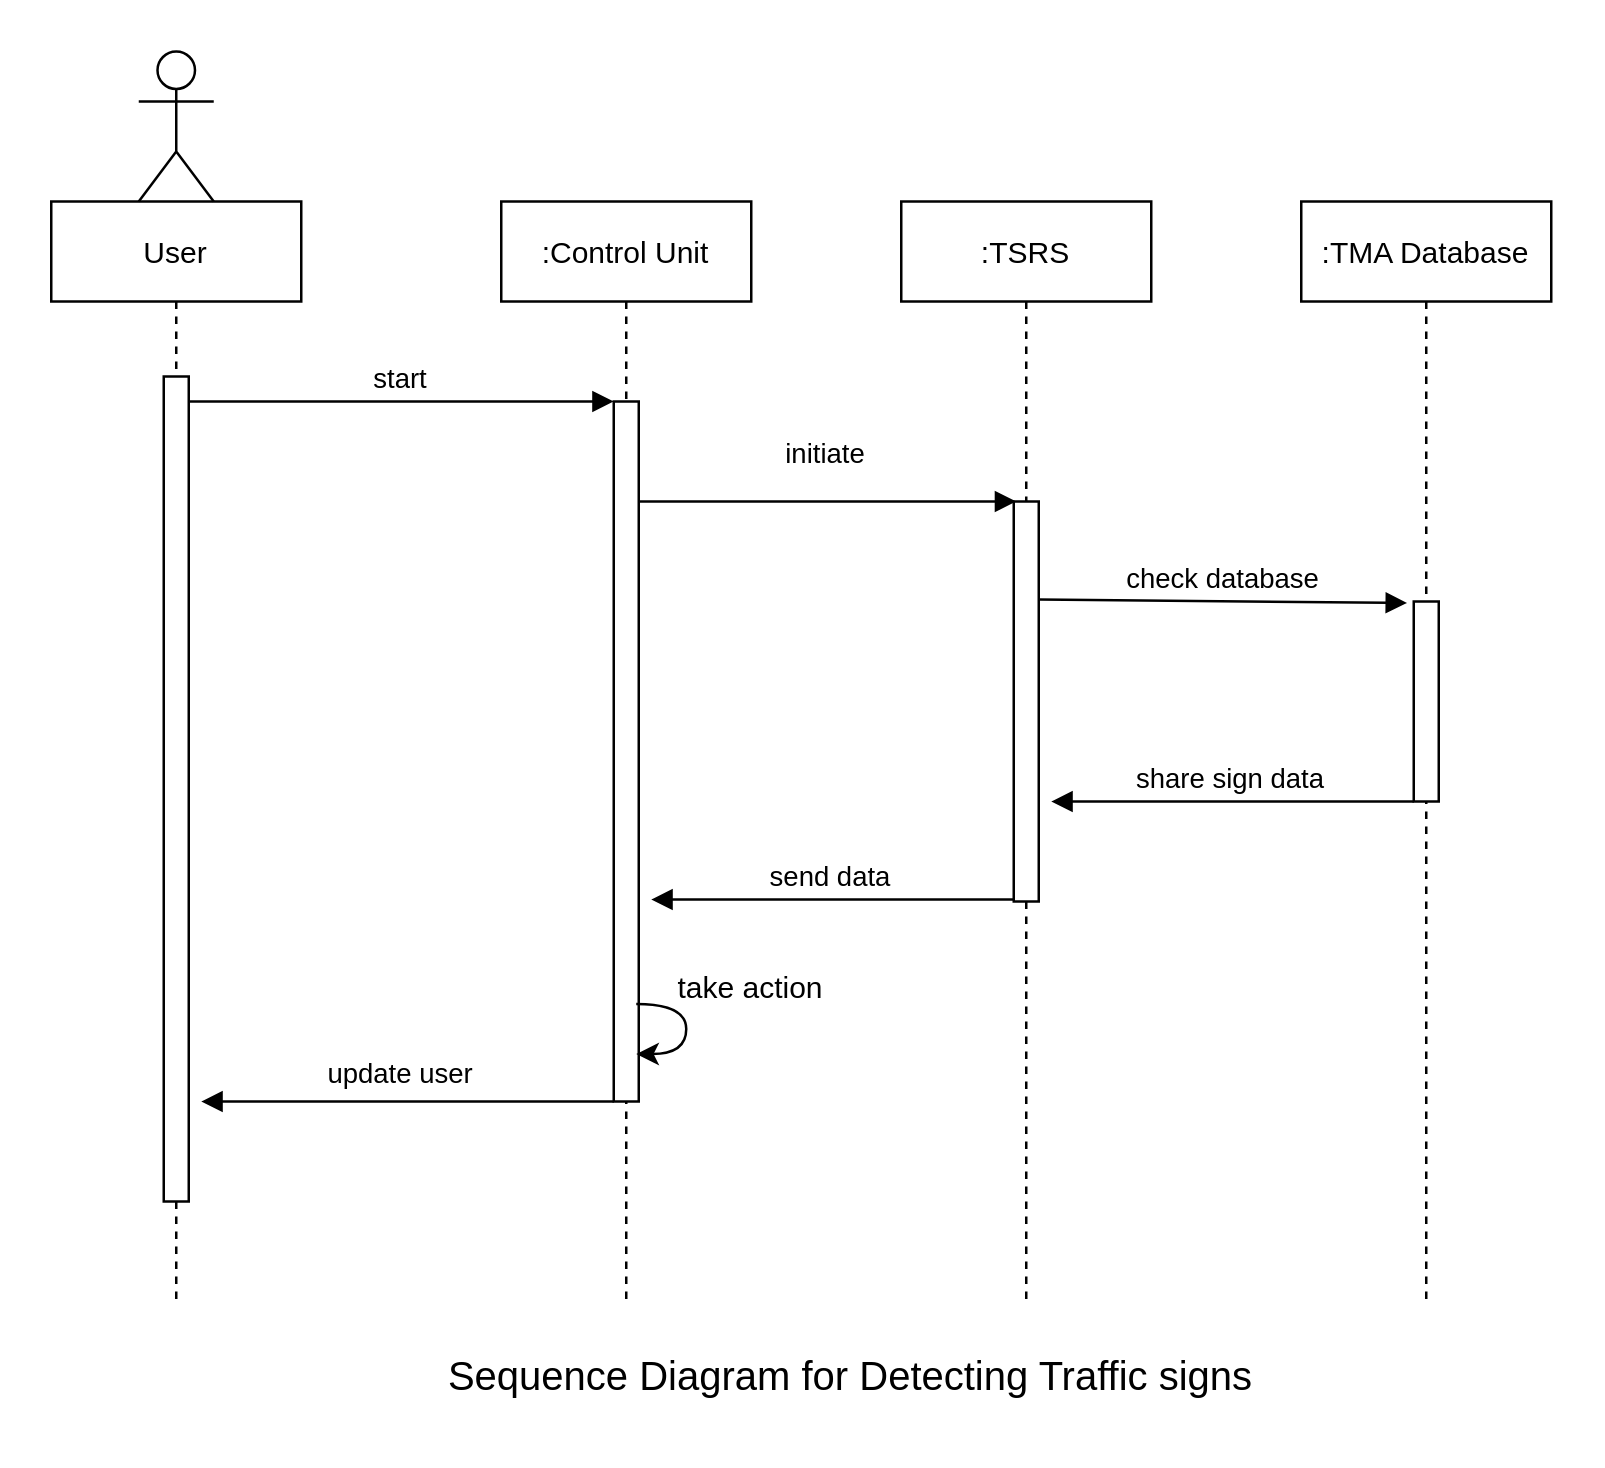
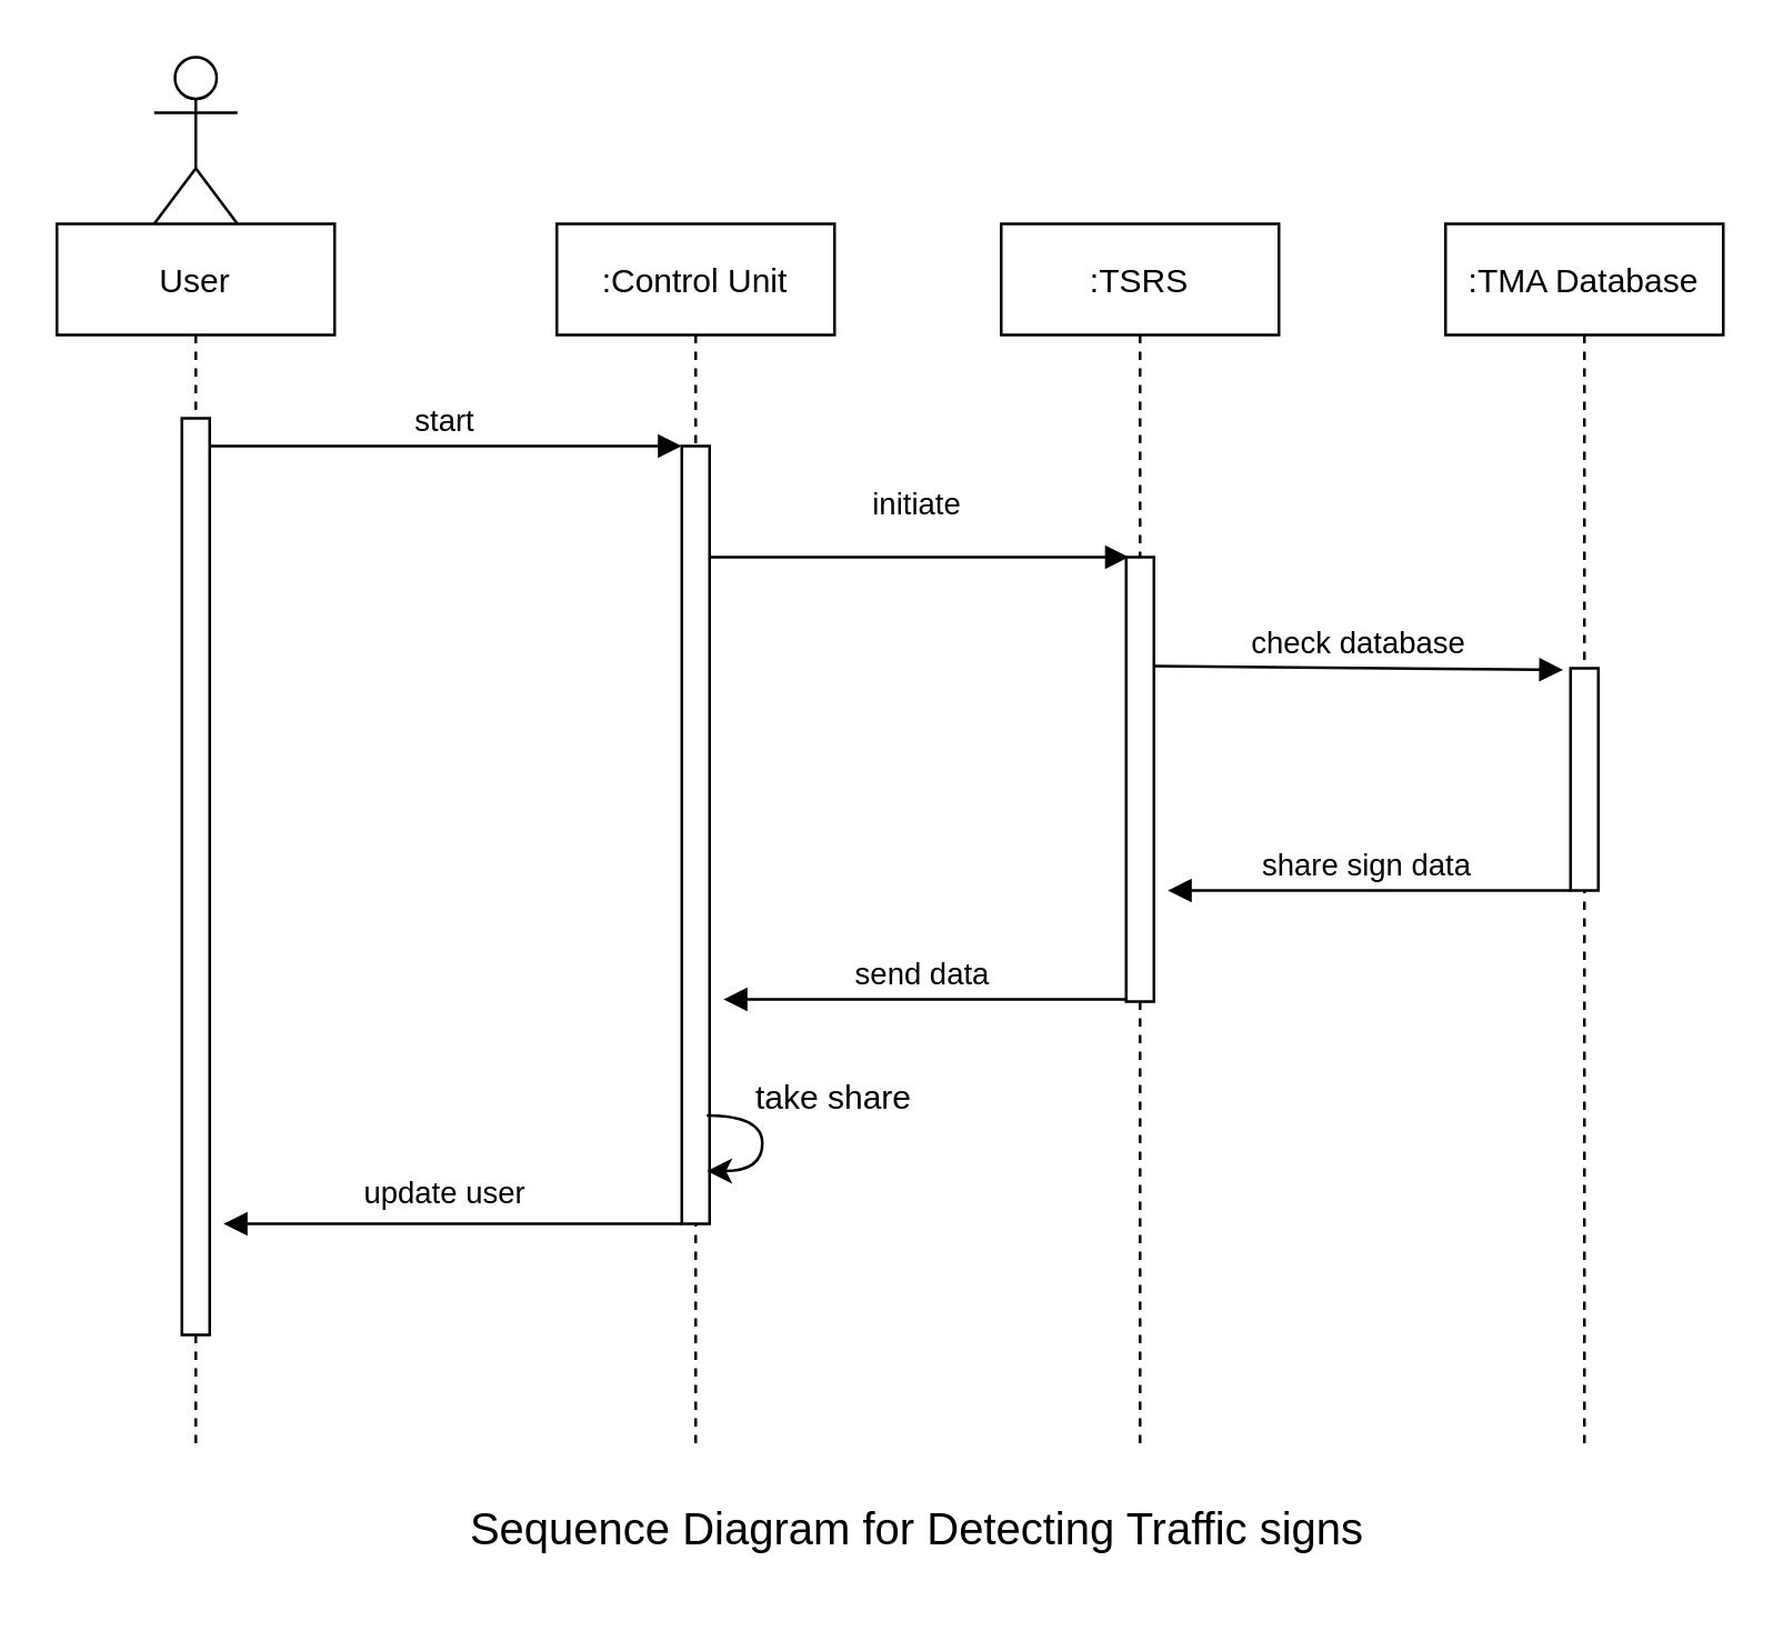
- <mxCell id="18" value="take action" style="text;html=1;strokeColor=none;fillColor=none;align=center;verticalAlign=middle;whiteSpace=wrap;rounded=0;" vertex="1" parent="1"><mxGeometry x="260" y="380" width="80" height="30" as="geometry" /></mxCell>
+ <mxCell id="18" value="take share" style="text;html=1;strokeColor=none;fillColor=none;align=center;verticalAlign=middle;whiteSpace=wrap;rounded=0;" vertex="1" parent="1"><mxGeometry x="260" y="380" width="80" height="30" as="geometry" /></mxCell>
- <mxCell id="19" value="&lt;font style=&quot;font-size: 16px;&quot;&gt;Sequence Diagram for Detecting Traffic signs&lt;/font&gt;" style="text;html=1;strokeColor=none;fillColor=none;align=center;verticalAlign=middle;whiteSpace=wrap;rounded=0;" vertex="1" parent="1"><mxGeometry x="140" y="535" width="400" height="30" as="geometry" /></mxCell>
+ <mxCell id="19" value="&lt;font style=&quot;font-size: 16px;&quot;&gt;Sequence Diagram for Detecting Traffic signs&lt;/font&gt;" style="text;html=1;strokeColor=none;fillColor=none;align=center;verticalAlign=middle;whiteSpace=wrap;rounded=0;" vertex="1" parent="1"><mxGeometry x="130" y="535" width="400" height="30" as="geometry" /></mxCell>
